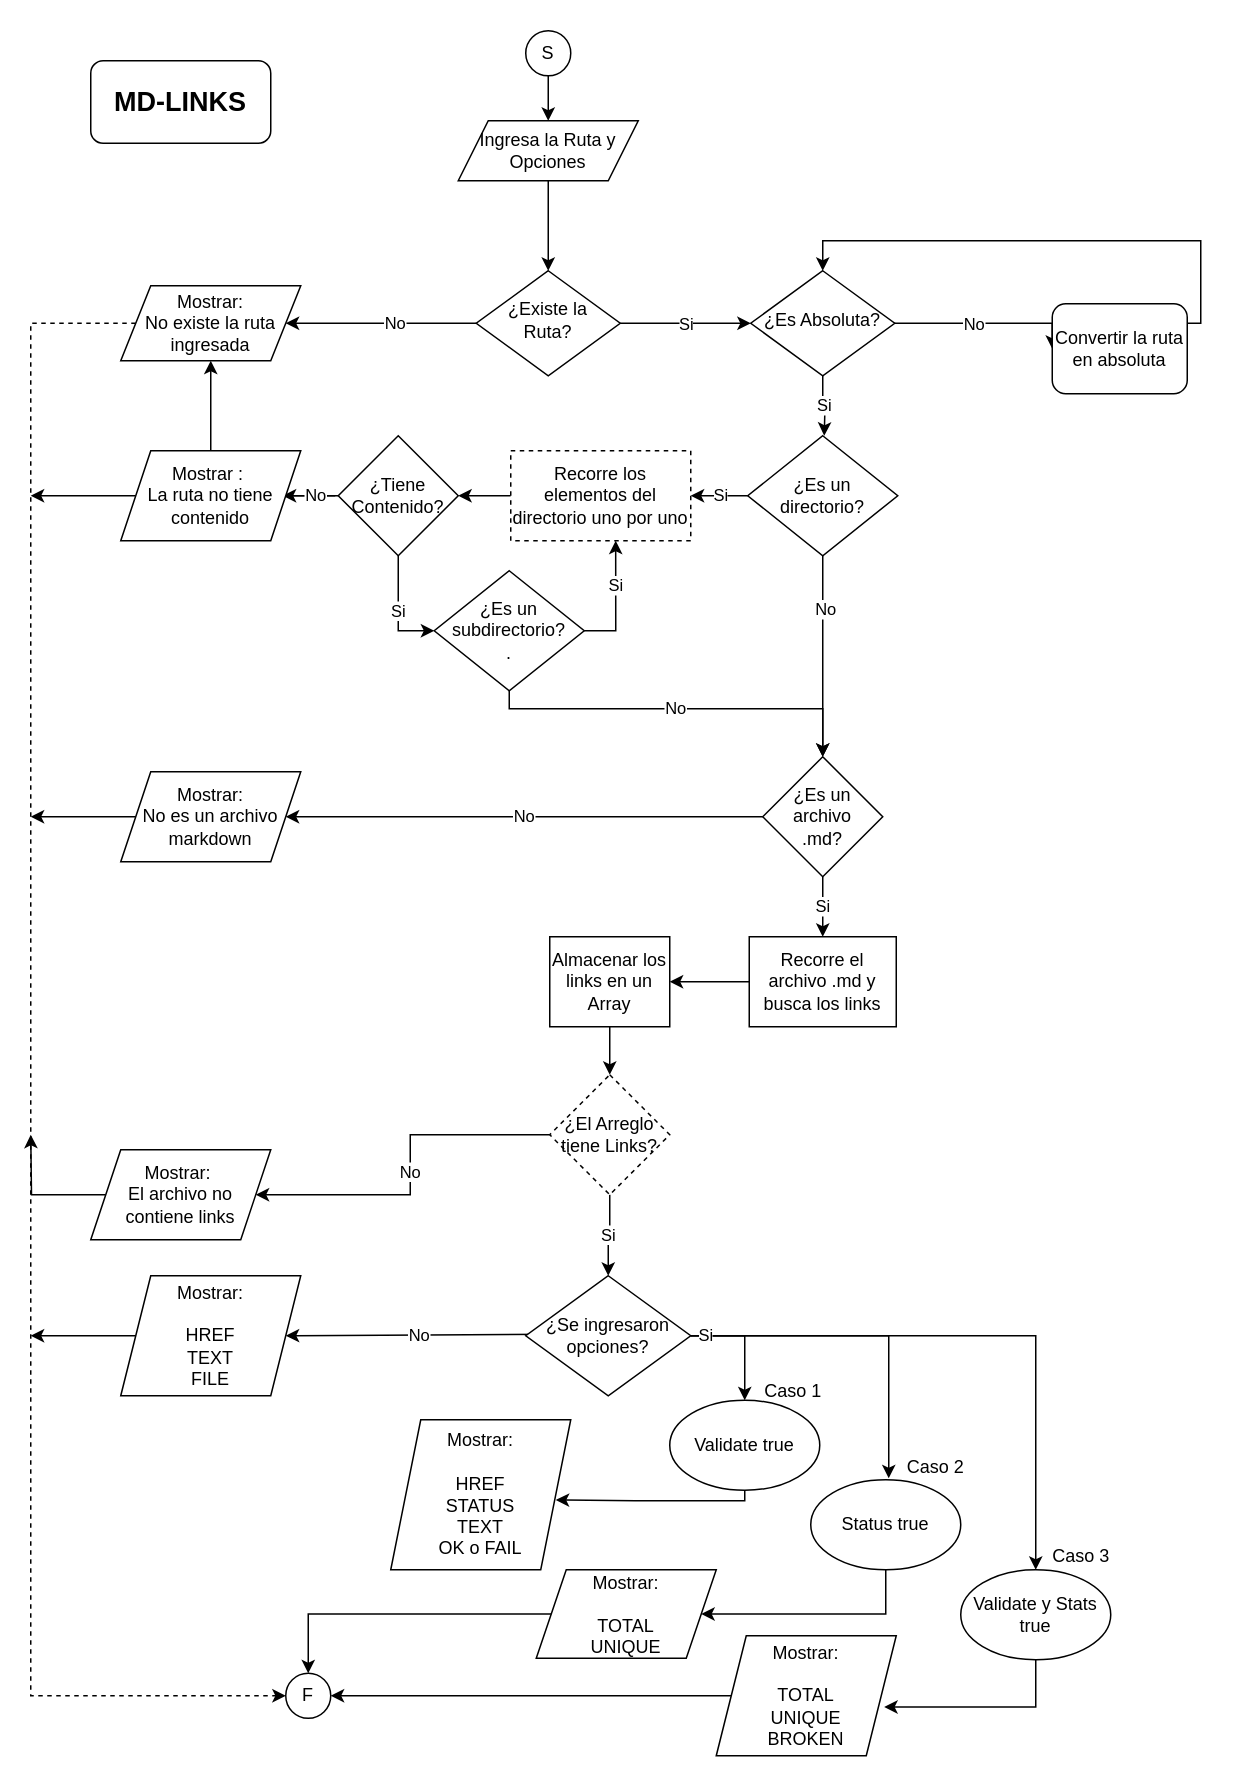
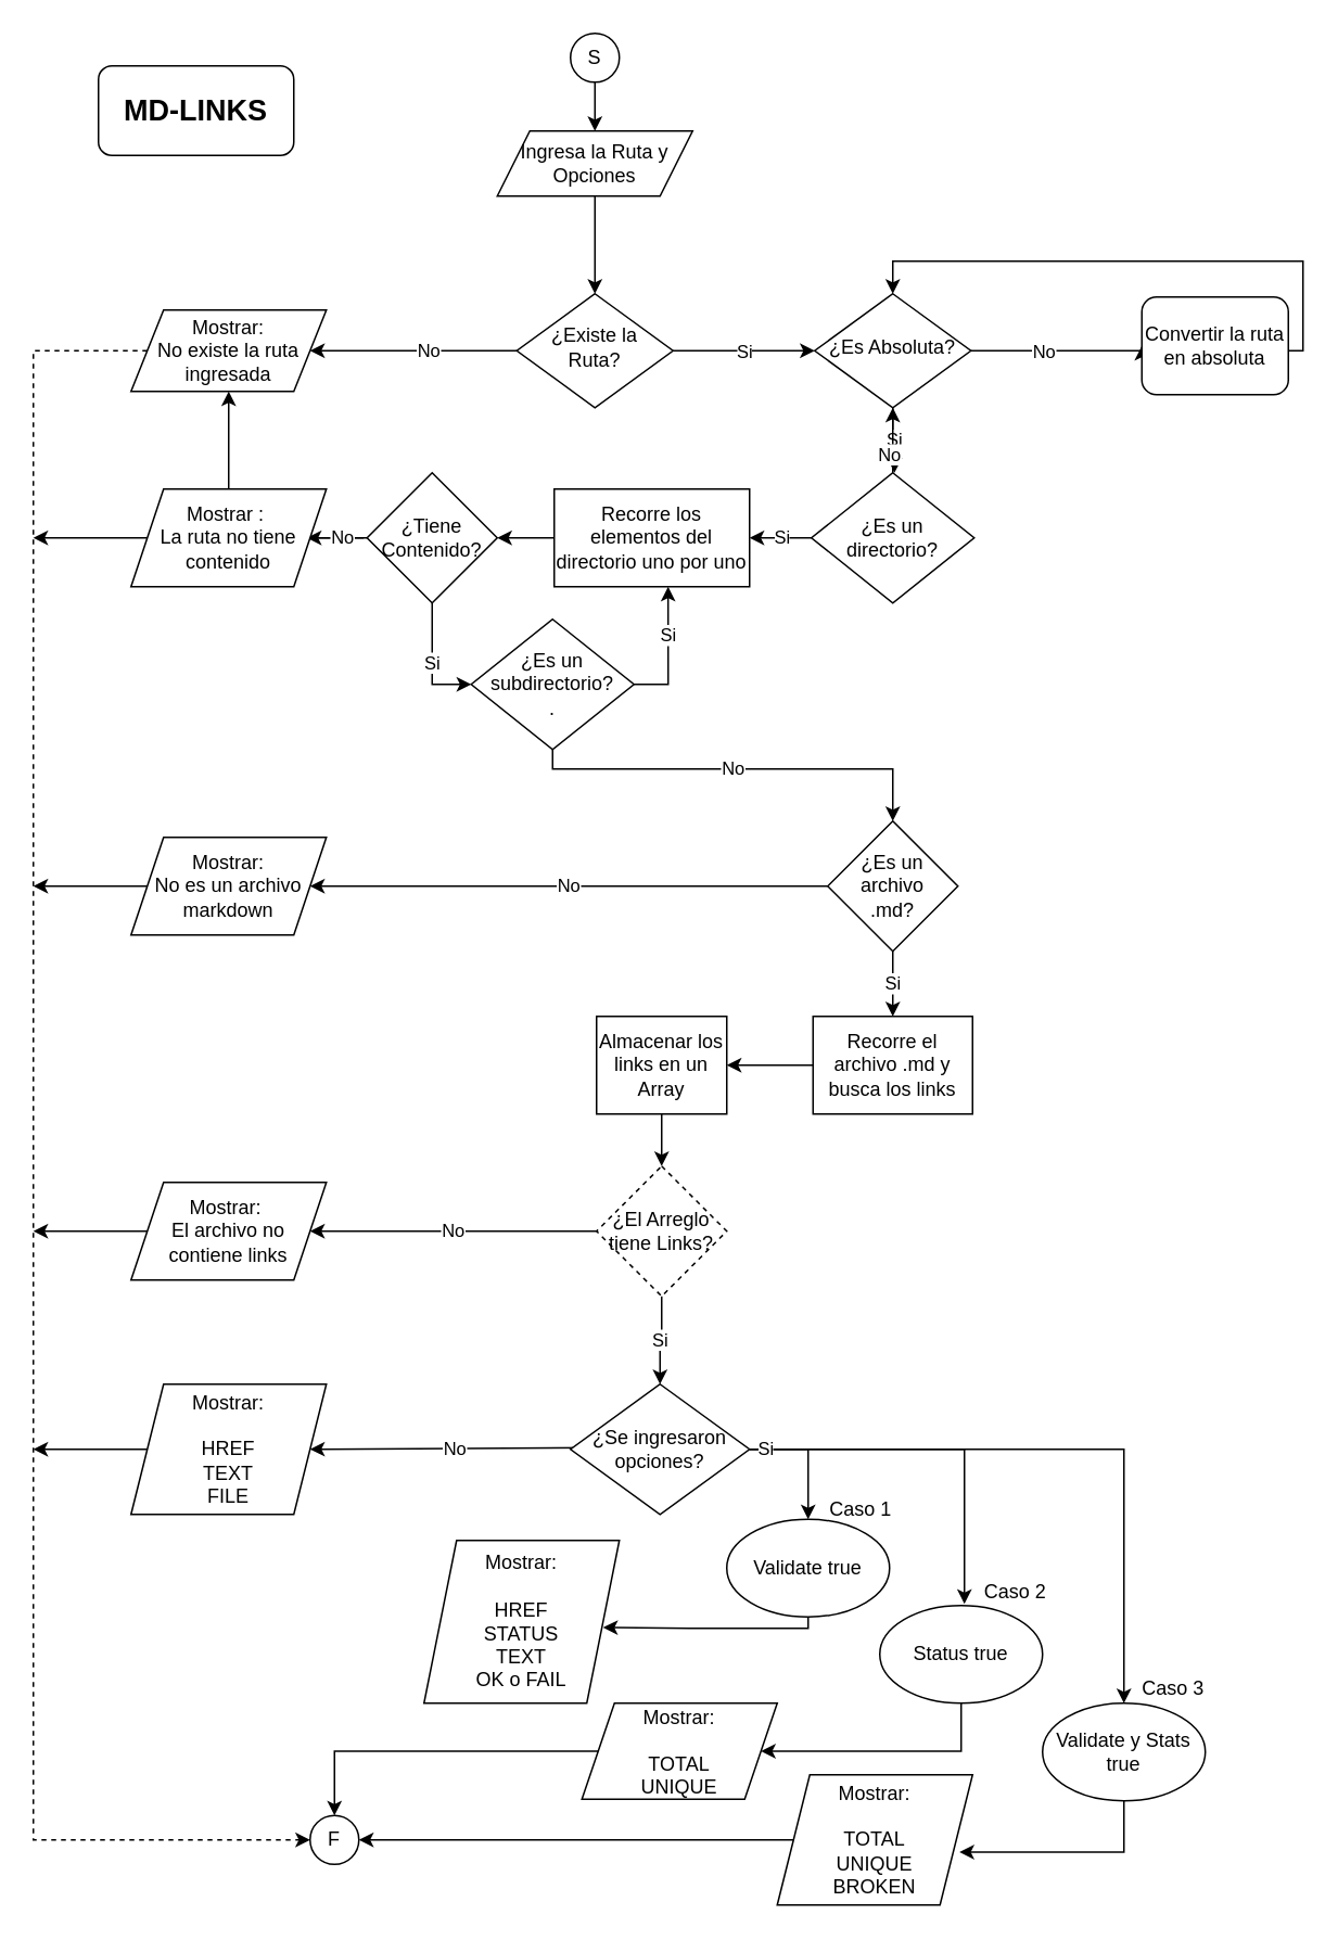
- <mxCell id="17" value="Convertir la ruta en absoluta" style="rounded=1;whiteSpace=wrap;html=1;" vertex="1" parent="1"><mxGeometry x="701" y="202" width="90" height="60" as="geometry" /></mxCell>
+ <mxCell id="17" value="Convertir la ruta en absoluta" style="rounded=1;whiteSpace=wrap;html=1;" vertex="1" parent="1"><mxGeometry x="701" y="182" width="90" height="60" as="geometry" /></mxCell>
- <mxCell id="22" value="Recorre los elementos del directorio uno por uno" style="whiteSpace=wrap;html=1;dashed=1;" vertex="1" parent="1"><mxGeometry x="340" y="300" width="120" height="60" as="geometry" /></mxCell>
+ <mxCell id="22" value="Recorre los elementos del directorio uno por uno" style="whiteSpace=wrap;html=1;" vertex="1" parent="1"><mxGeometry x="340" y="300" width="120" height="60" as="geometry" /></mxCell>
- <mxCell id="19" value="No" style="edgeStyle=orthogonalEdgeStyle;rounded=0;orthogonalLoop=1;jettySize=auto;html=1;" edge="1" parent="1" source="20" target="34"><mxGeometry x="-0.467" y="2" relative="1" as="geometry"><mxPoint x="548" y="520" as="targetPoint" /><mxPoint as="offset" /></mxGeometry></mxCell>
+ <mxCell id="19" value="No" style="edgeStyle=orthogonalEdgeStyle;rounded=0;orthogonalLoop=1;jettySize=auto;html=1;" edge="1" parent="1" source="20" target="15"><mxGeometry x="-0.467" y="2" relative="1" as="geometry"><mxPoint x="548" y="520" as="targetPoint" /><mxPoint as="offset" /></mxGeometry></mxCell>
- <mxCell id="40" value="Mostrar:&amp;nbsp;&lt;br&gt;El archivo no contiene links" style="shape=parallelogram;perimeter=parallelogramPerimeter;whiteSpace=wrap;html=1;fixedSize=1;" vertex="1" parent="1"><mxGeometry x="60" y="766" width="120" height="60" as="geometry" /></mxCell>
+ <mxCell id="40" value="Mostrar:&amp;nbsp;&lt;br&gt;El archivo no contiene links" style="shape=parallelogram;perimeter=parallelogramPerimeter;whiteSpace=wrap;html=1;fixedSize=1;" vertex="1" parent="1"><mxGeometry x="80" y="726" width="120" height="60" as="geometry" /></mxCell>
